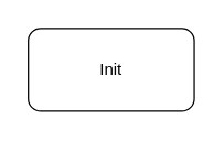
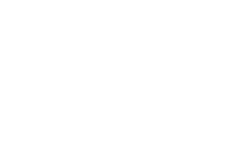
- <mxCell id="2" value="Init" style="rounded=1;whiteSpace=wrap;html=1;" vertex="1" parent="1"><mxGeometry x="20" y="20" width="120" height="60" as="geometry" /></mxCell>
